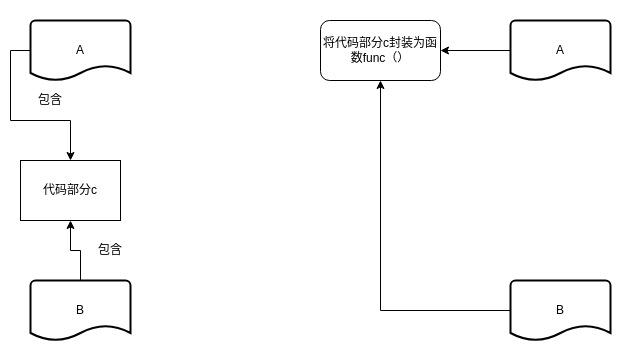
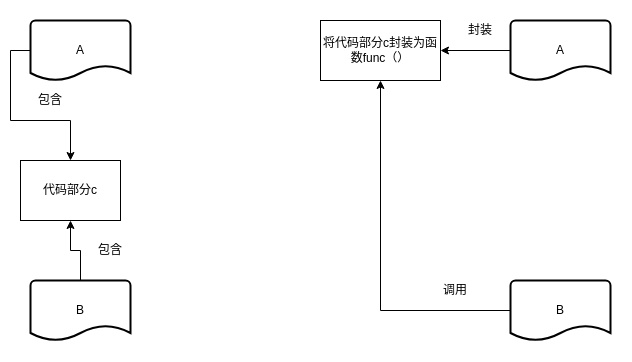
+ <mxCell id="15" value="封装" style="text;html=1;strokeColor=none;fillColor=none;align=center;verticalAlign=middle;whiteSpace=wrap;rounded=0;" vertex="1" parent="1"><mxGeometry x="460" y="20" width="40" height="20" as="geometry" /></mxCell>
- <mxCell id="11" value="将代码部分c封装为函数func（）" style="whiteSpace=wrap;html=1;rounded=1;" vertex="1" parent="1"><mxGeometry x="320" y="20" width="120" height="60" as="geometry" /></mxCell>
+ <mxCell id="11" value="将代码部分c封装为函数func（）" style="rounded=0;whiteSpace=wrap;html=1;" vertex="1" parent="1"><mxGeometry x="320" y="20" width="120" height="60" as="geometry" /></mxCell>
+ <mxCell id="14" value="调用" style="text;html=1;strokeColor=none;fillColor=none;align=center;verticalAlign=middle;whiteSpace=wrap;rounded=0;" vertex="1" parent="1"><mxGeometry x="440" y="280" width="30" height="20" as="geometry" /></mxCell>
